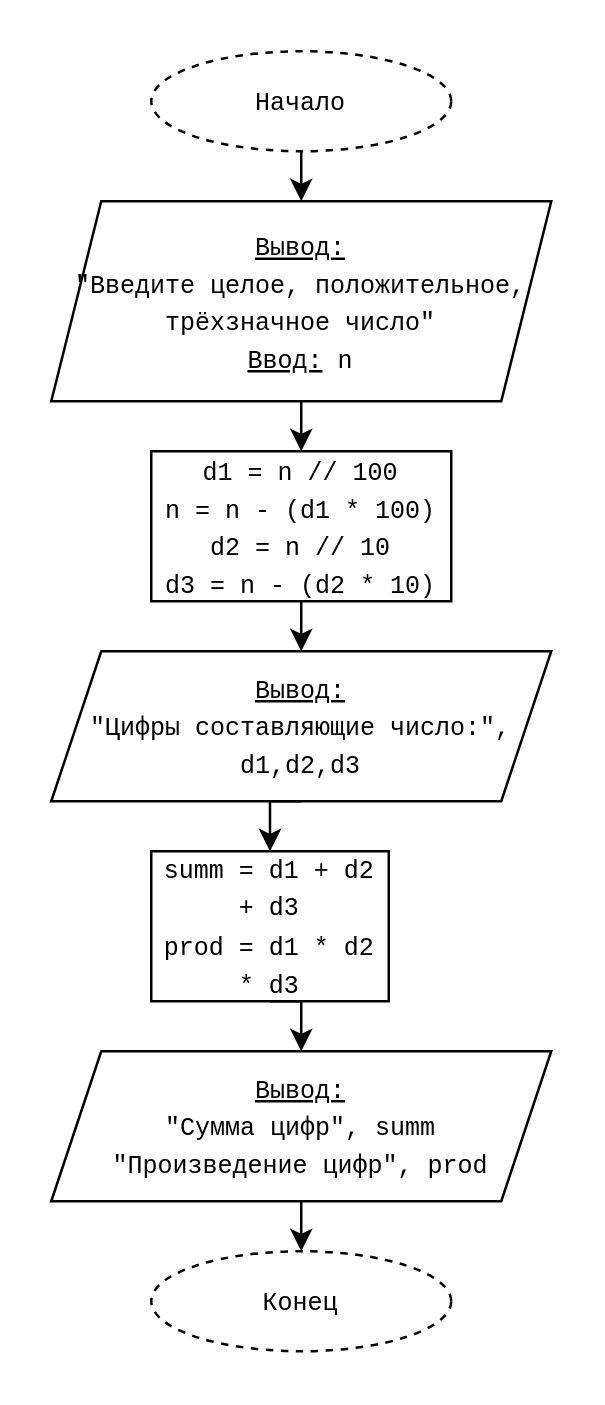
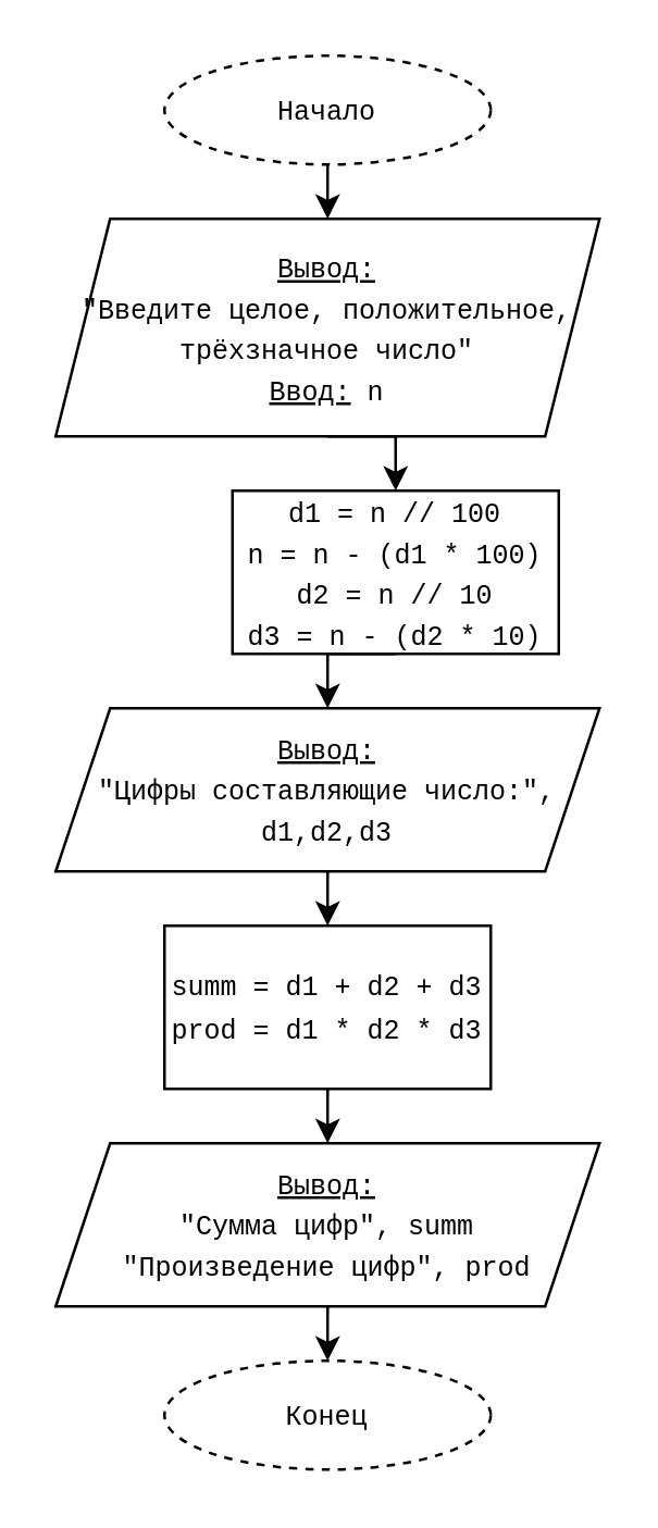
- <mxCell id="5" value="&lt;font face=&quot;Courier New&quot; style=&quot;font-size: 10px&quot;&gt;d1 = n // 100&lt;br&gt;n = n - (d1 * 100)&lt;br&gt;d2 = n // 10&lt;br&gt;d3 = n - (d2 * 10)&lt;/font&gt;" style="rounded=0;whiteSpace=wrap;html=1;" vertex="1" parent="1"><mxGeometry x="60" y="180" width="120" height="60" as="geometry" /></mxCell>
+ <mxCell id="5" value="&lt;font face=&quot;Courier New&quot; style=&quot;font-size: 10px&quot;&gt;d1 = n // 100&lt;br&gt;n = n - (d1 * 100)&lt;br&gt;d2 = n // 10&lt;br&gt;d3 = n - (d2 * 10)&lt;/font&gt;" style="rounded=0;whiteSpace=wrap;html=1;" vertex="1" parent="1"><mxGeometry x="85" y="180" width="120" height="60" as="geometry" /></mxCell>
- <mxCell id="9" value="&lt;font face=&quot;Courier New&quot;&gt;&lt;span style=&quot;font-size: 10px&quot;&gt;summ = d1 + d2 + d3&lt;br&gt;prod = d1 * d2 * d3&lt;br&gt;&lt;/span&gt;&lt;/font&gt;" style="rounded=0;whiteSpace=wrap;html=1;" vertex="1" parent="1"><mxGeometry x="60" y="340" width="95" height="60" as="geometry" /></mxCell>
+ <mxCell id="9" value="&lt;font face=&quot;Courier New&quot;&gt;&lt;span style=&quot;font-size: 10px&quot;&gt;summ = d1 + d2 + d3&lt;br&gt;prod = d1 * d2 * d3&lt;br&gt;&lt;/span&gt;&lt;/font&gt;" style="rounded=0;whiteSpace=wrap;html=1;" vertex="1" parent="1"><mxGeometry x="60" y="340" width="120" height="60" as="geometry" /></mxCell>
